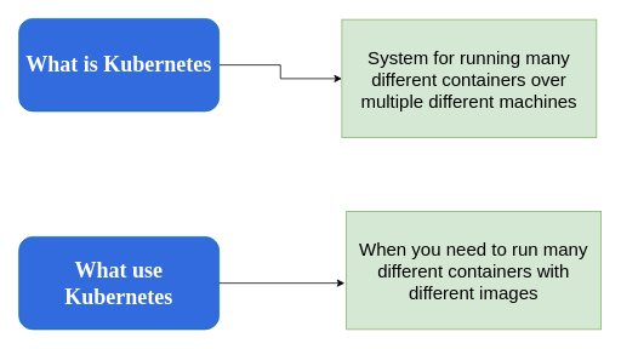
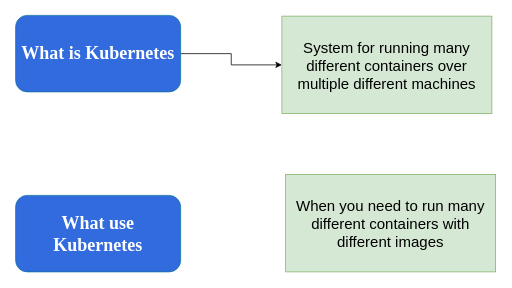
- <mxCell id="7" style="edgeStyle=orthogonalEdgeStyle;rounded=0;orthogonalLoop=1;jettySize=auto;html=1;entryX=-0.007;entryY=0.608;entryDx=0;entryDy=0;entryPerimeter=0;" parent="1" source="4" target="6" edge="1"><mxGeometry relative="1" as="geometry" /></mxCell>
